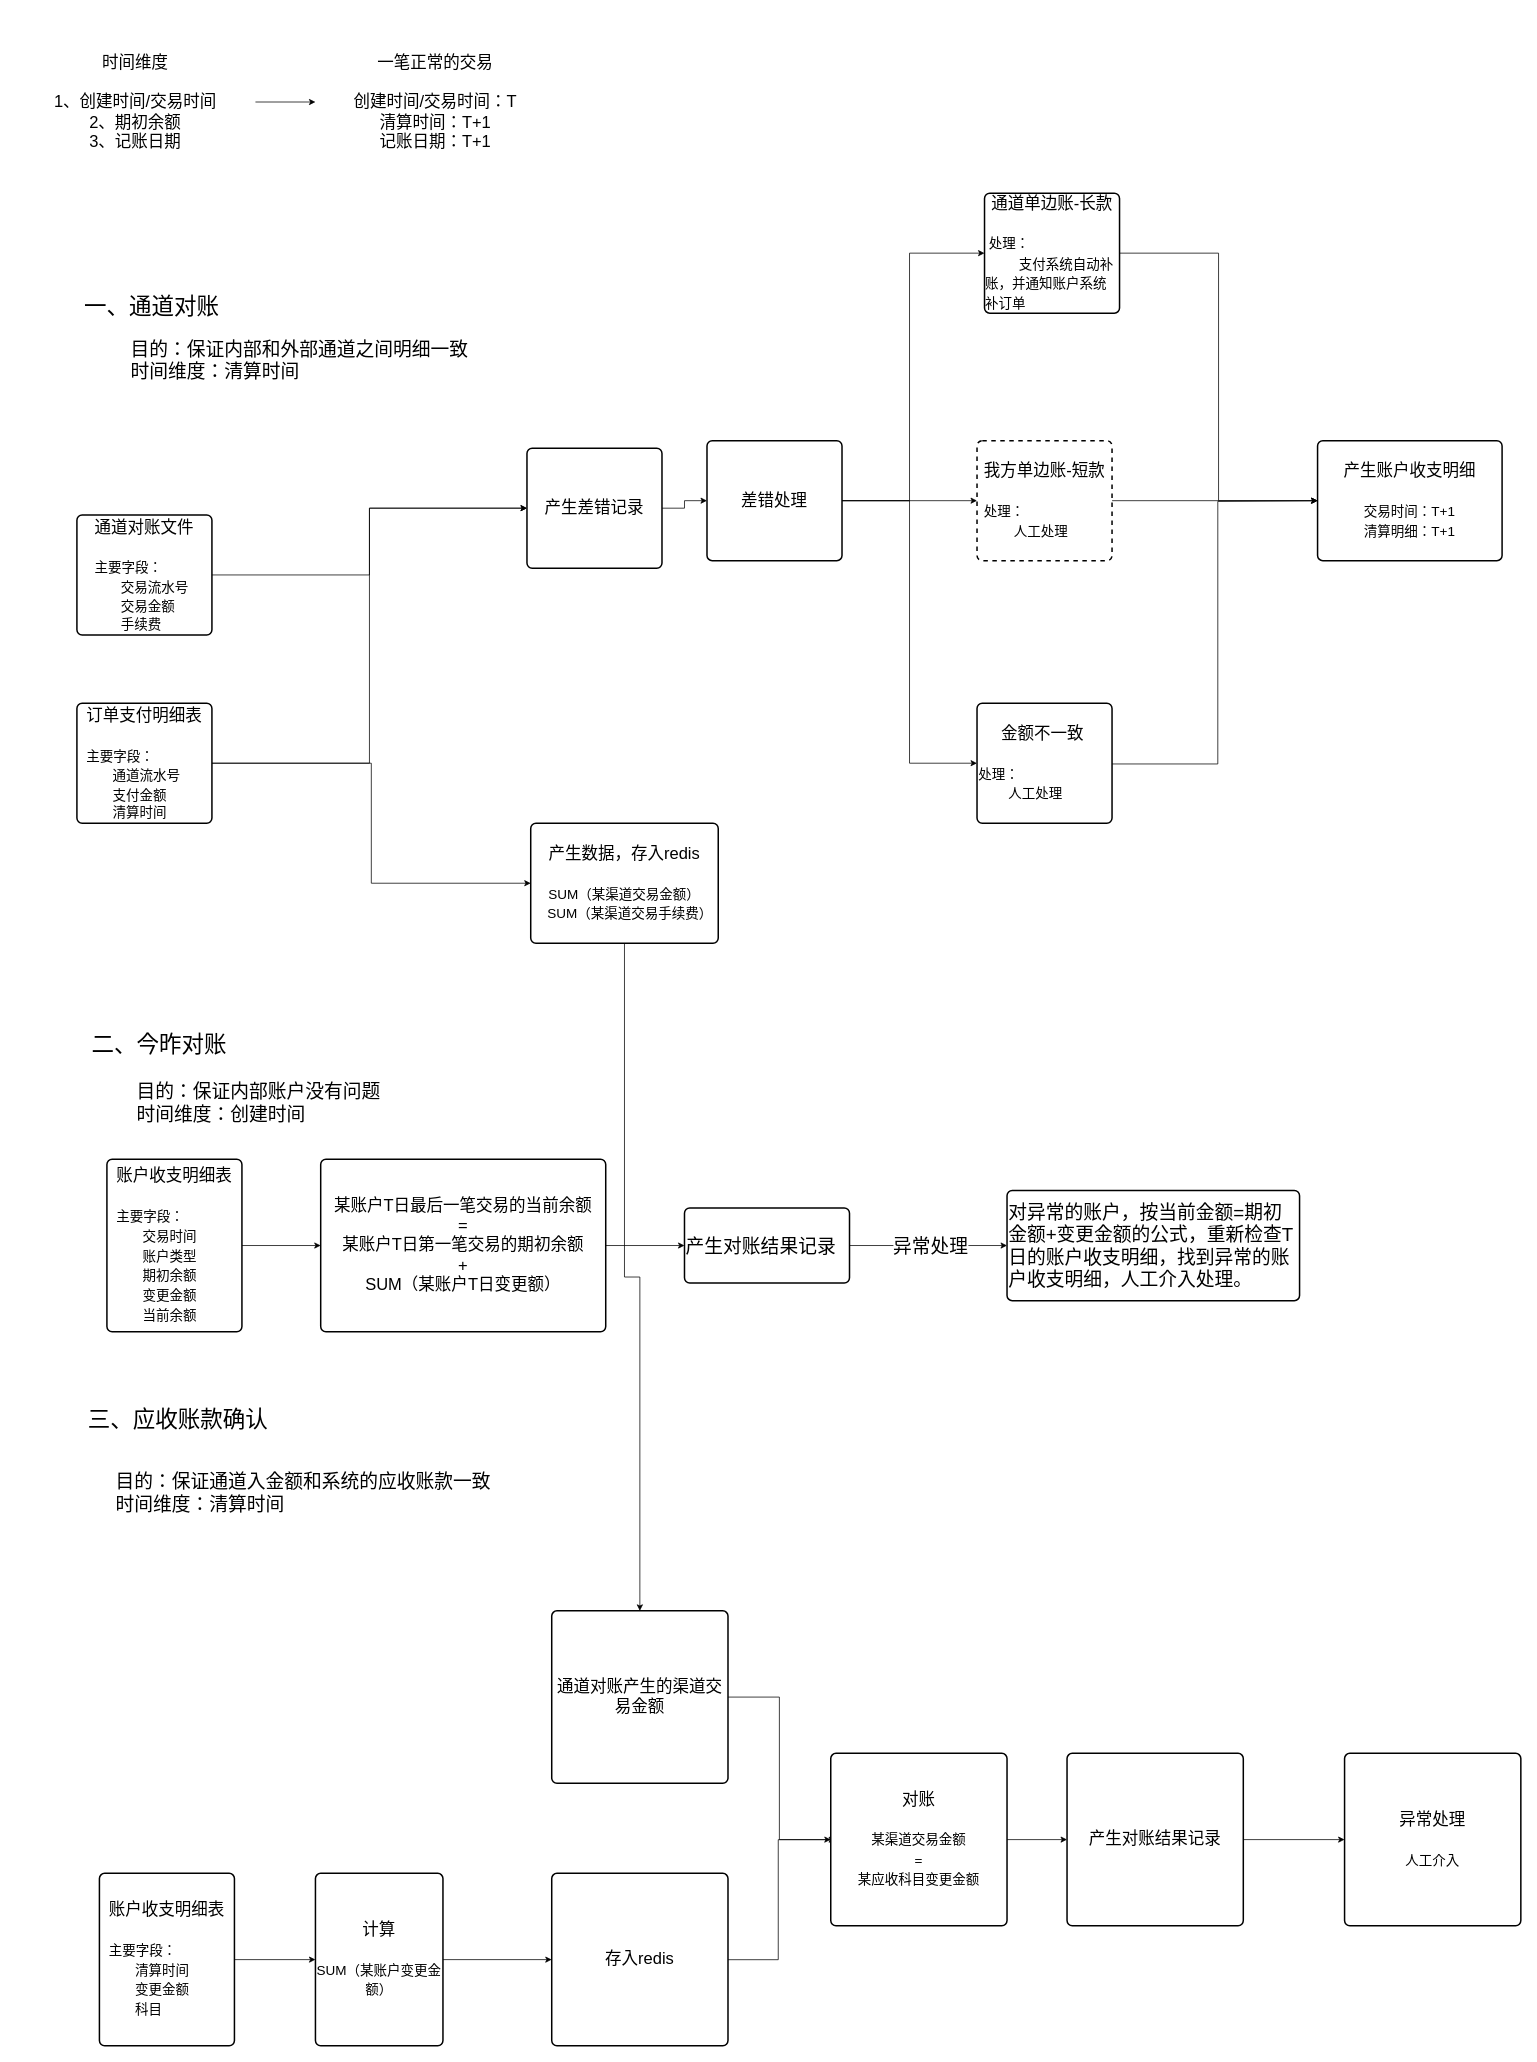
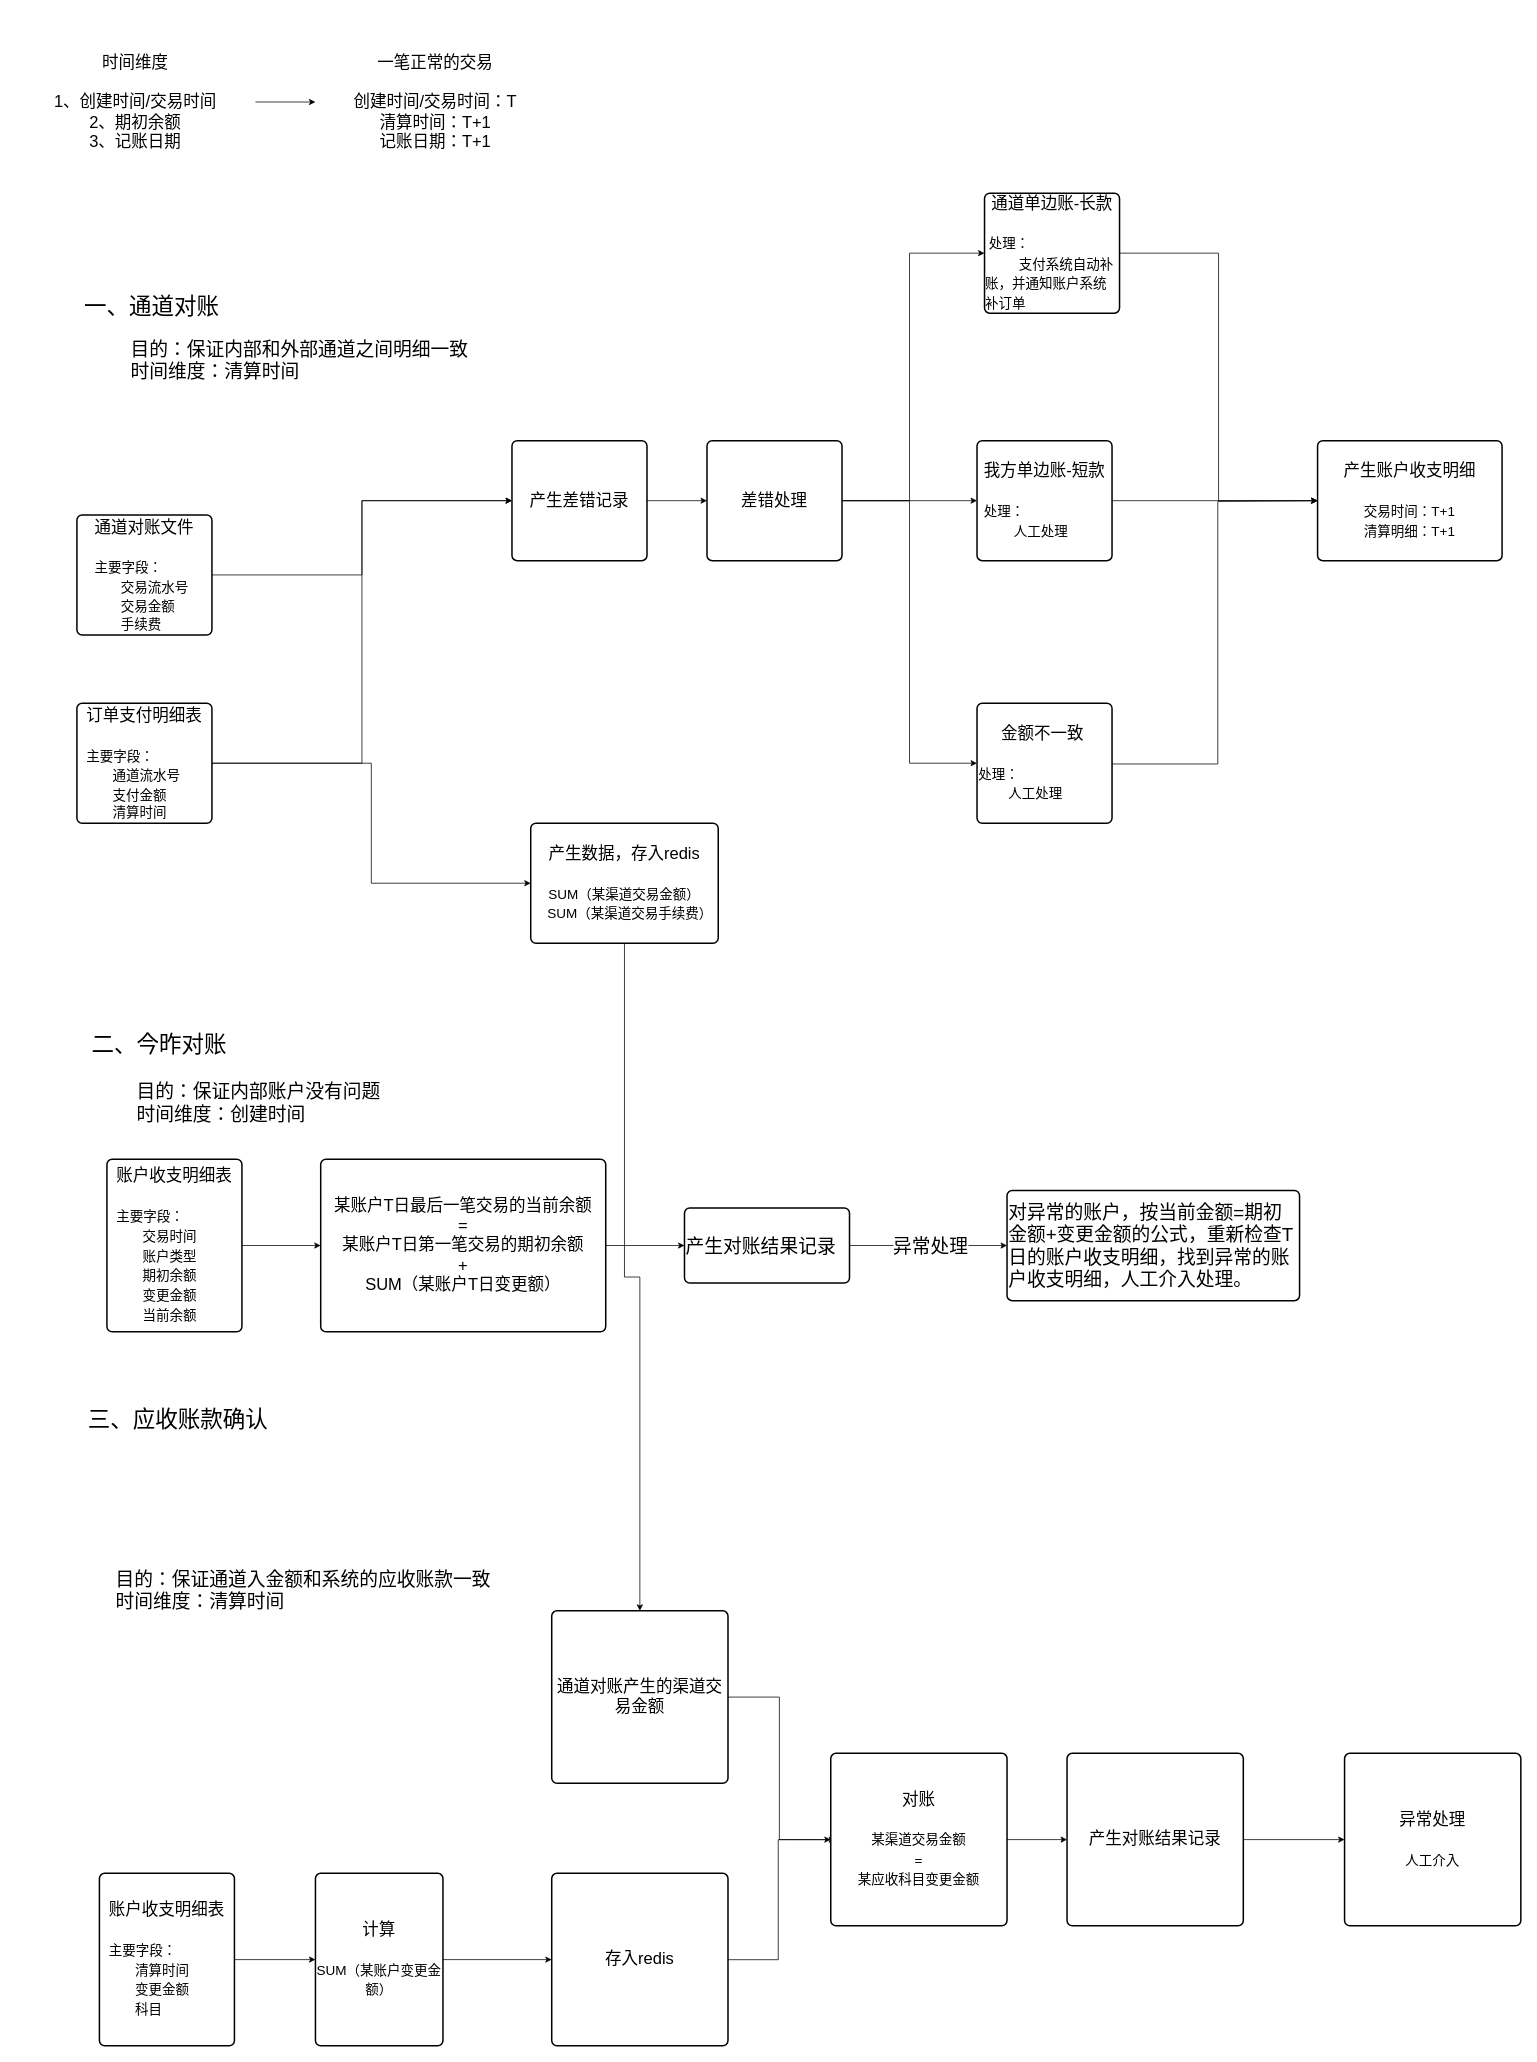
- <mxCell id="21" value="我方单边账-短款&lt;br&gt;&lt;br&gt;&lt;div style=&quot;text-align: left&quot;&gt;&lt;span style=&quot;font-size: 18px&quot;&gt;处理：&lt;/span&gt;&lt;/div&gt;&lt;div style=&quot;text-align: left&quot;&gt;&lt;span style=&quot;font-size: 18px&quot;&gt;&amp;nbsp; &amp;nbsp; &amp;nbsp; &amp;nbsp; 人工处理&lt;/span&gt;&lt;/div&gt;" style="rounded=1;whiteSpace=wrap;html=1;absoluteArcSize=1;arcSize=14;strokeWidth=2;fontSize=22;dashed=1;" vertex="1" parent="1"><mxGeometry x="1302" y="587" width="180" height="160" as="geometry" /></mxCell>
+ <mxCell id="21" value="我方单边账-短款&lt;br&gt;&lt;br&gt;&lt;div style=&quot;text-align: left&quot;&gt;&lt;span style=&quot;font-size: 18px&quot;&gt;处理：&lt;/span&gt;&lt;/div&gt;&lt;div style=&quot;text-align: left&quot;&gt;&lt;span style=&quot;font-size: 18px&quot;&gt;&amp;nbsp; &amp;nbsp; &amp;nbsp; &amp;nbsp; 人工处理&lt;/span&gt;&lt;/div&gt;" style="rounded=1;whiteSpace=wrap;html=1;absoluteArcSize=1;arcSize=14;strokeWidth=2;fontSize=22;" vertex="1" parent="1"><mxGeometry x="1302" y="587" width="180" height="160" as="geometry" /></mxCell>
- <mxCell id="6" value="产生差错记录" style="rounded=1;whiteSpace=wrap;html=1;absoluteArcSize=1;arcSize=14;strokeWidth=2;fontSize=22;" vertex="1" parent="1"><mxGeometry x="702" y="597" width="180" height="160" as="geometry" /></mxCell>
+ <mxCell id="6" value="产生差错记录" style="rounded=1;whiteSpace=wrap;html=1;absoluteArcSize=1;arcSize=14;strokeWidth=2;fontSize=22;" vertex="1" parent="1"><mxGeometry x="682" y="587" width="180" height="160" as="geometry" /></mxCell>
- <mxCell id="38" value="目的：保证通道入金额和系统的应收账款一致&lt;br&gt;时间维度：清算时间&lt;br&gt;" style="text;html=1;resizable=0;points=[];autosize=1;align=left;verticalAlign=top;spacingTop=-4;fontSize=25;" vertex="1" parent="1"><mxGeometry x="152" y="1957" width="520" height="60" as="geometry" /></mxCell>
+ <mxCell id="38" value="目的：保证通道入金额和系统的应收账款一致&lt;br&gt;时间维度：清算时间&lt;br&gt;" style="text;html=1;resizable=0;points=[];autosize=1;align=left;verticalAlign=top;spacingTop=-4;fontSize=25;" vertex="1" parent="1"><mxGeometry x="152" y="2087" width="520" height="60" as="geometry" /></mxCell>
